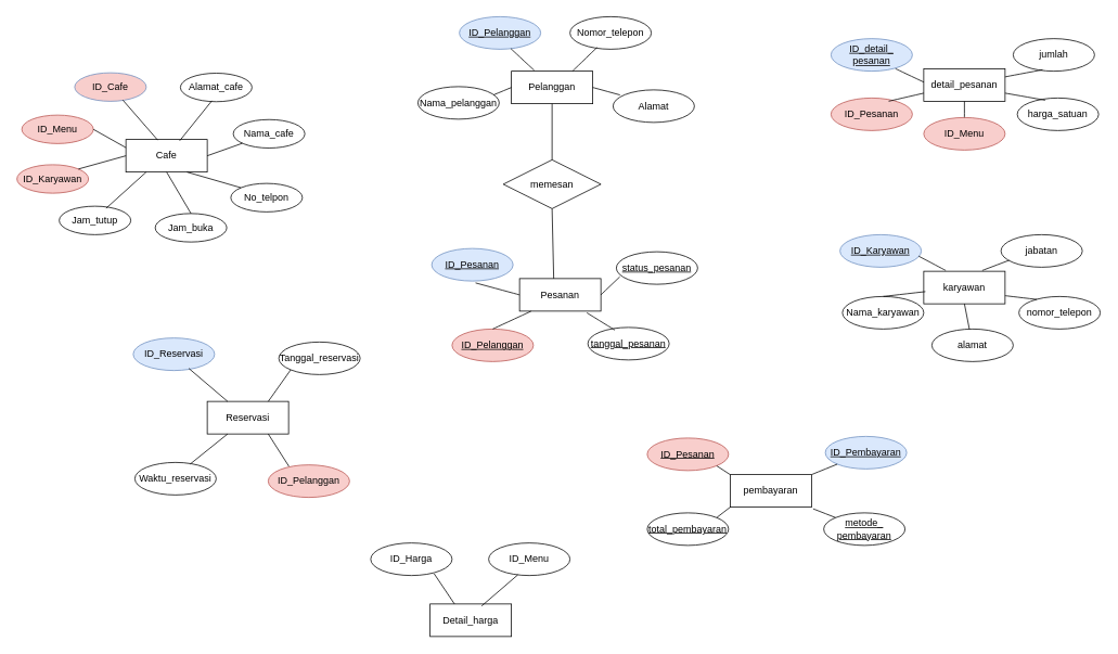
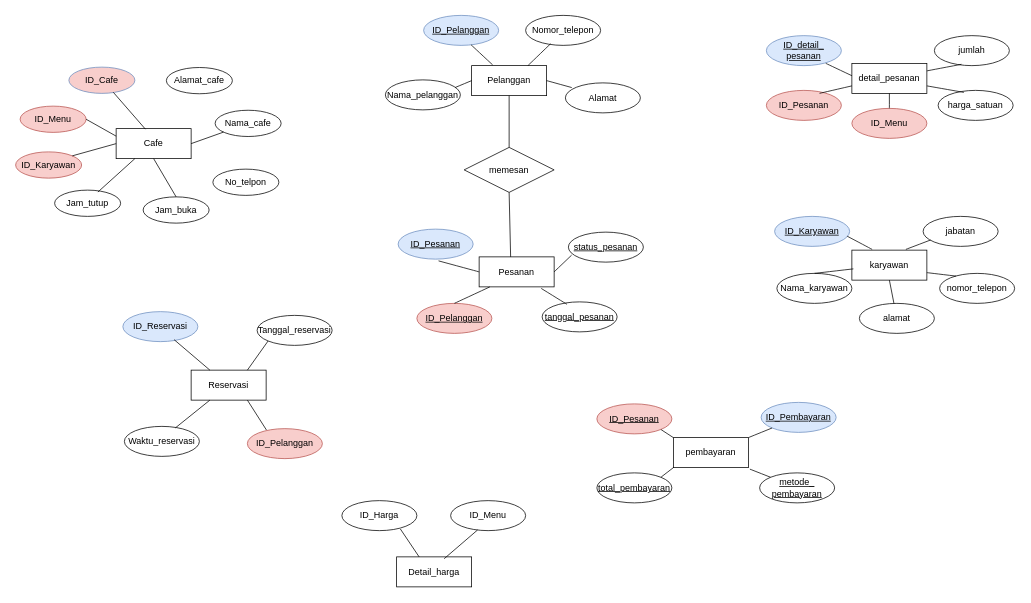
- <mxCell id="60" value="" style="endArrow=none;html=1;rounded=0;entryX=0.44;entryY=0.967;entryDx=0;entryDy=0;entryPerimeter=0;exitX=0.661;exitY=0.039;exitDx=0;exitDy=0;exitPerimeter=0;" edge="1" parent="1" source="49" target="53"><mxGeometry width="50" height="50" relative="1" as="geometry"><mxPoint x="218" y="170" as="sourcePoint" /><mxPoint x="268" y="120" as="targetPoint" /></mxGeometry></mxCell>
- <mxCell id="80" value="" style="endArrow=none;html=1;rounded=0;entryX=0.75;entryY=1;entryDx=0;entryDy=0;exitX=0;exitY=0;exitDx=0;exitDy=0;" edge="1" parent="1" source="56" target="49"><mxGeometry relative="1" as="geometry"><mxPoint x="81" y="239" as="sourcePoint" /><mxPoint x="241" y="239" as="targetPoint" /></mxGeometry></mxCell>
